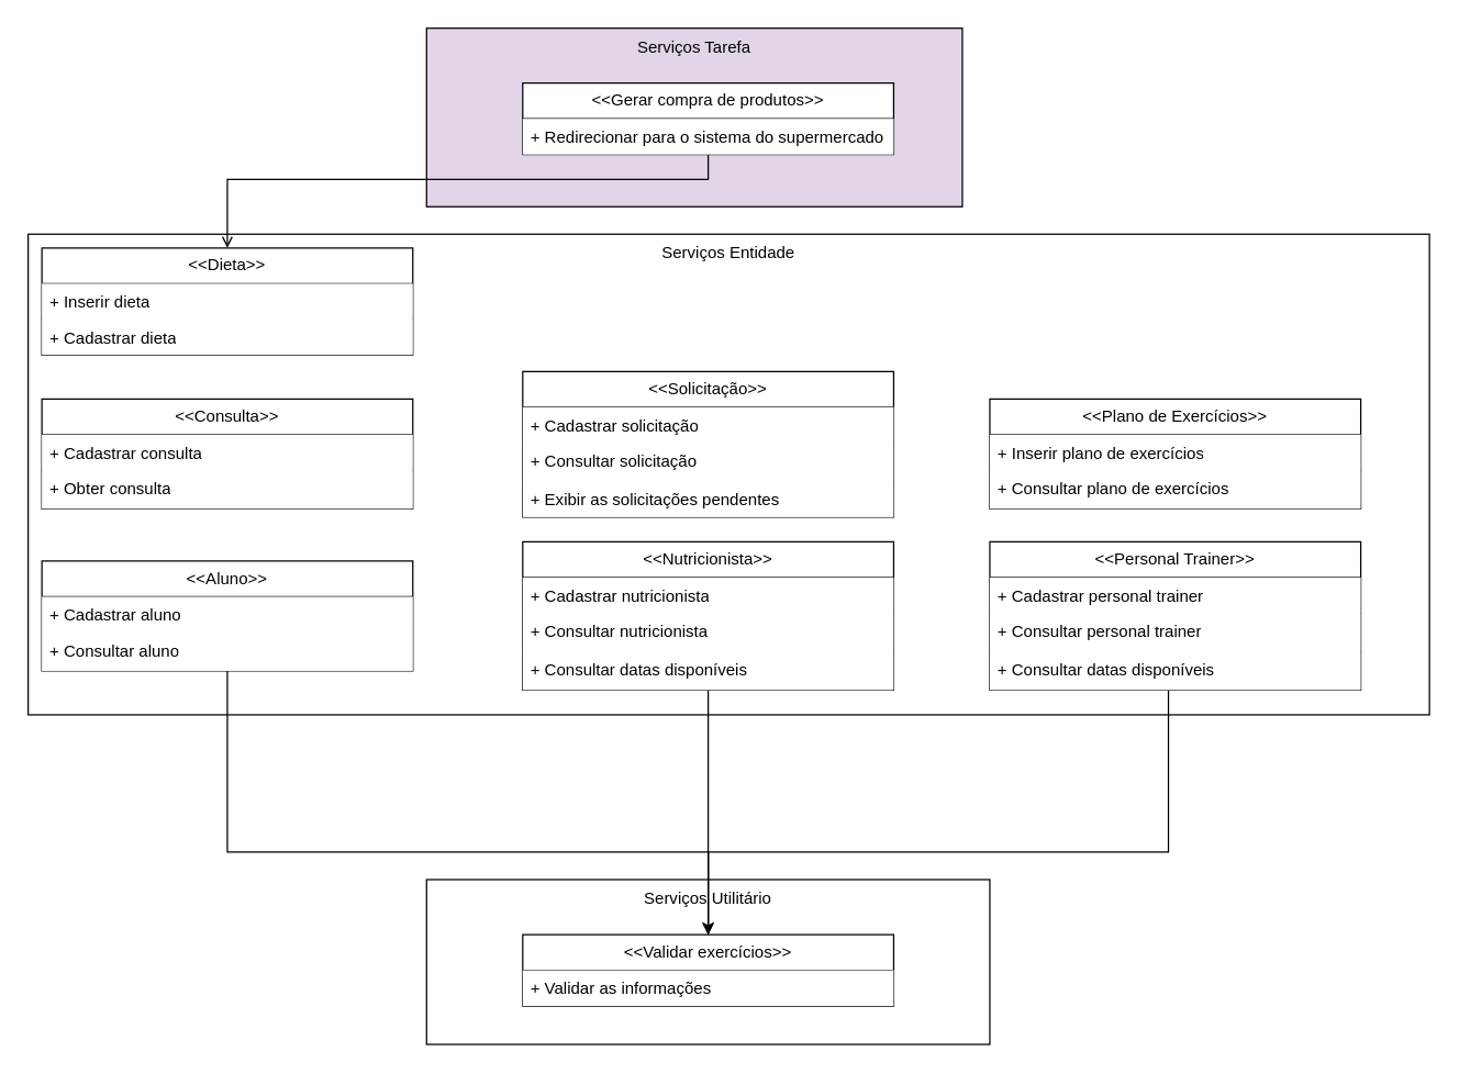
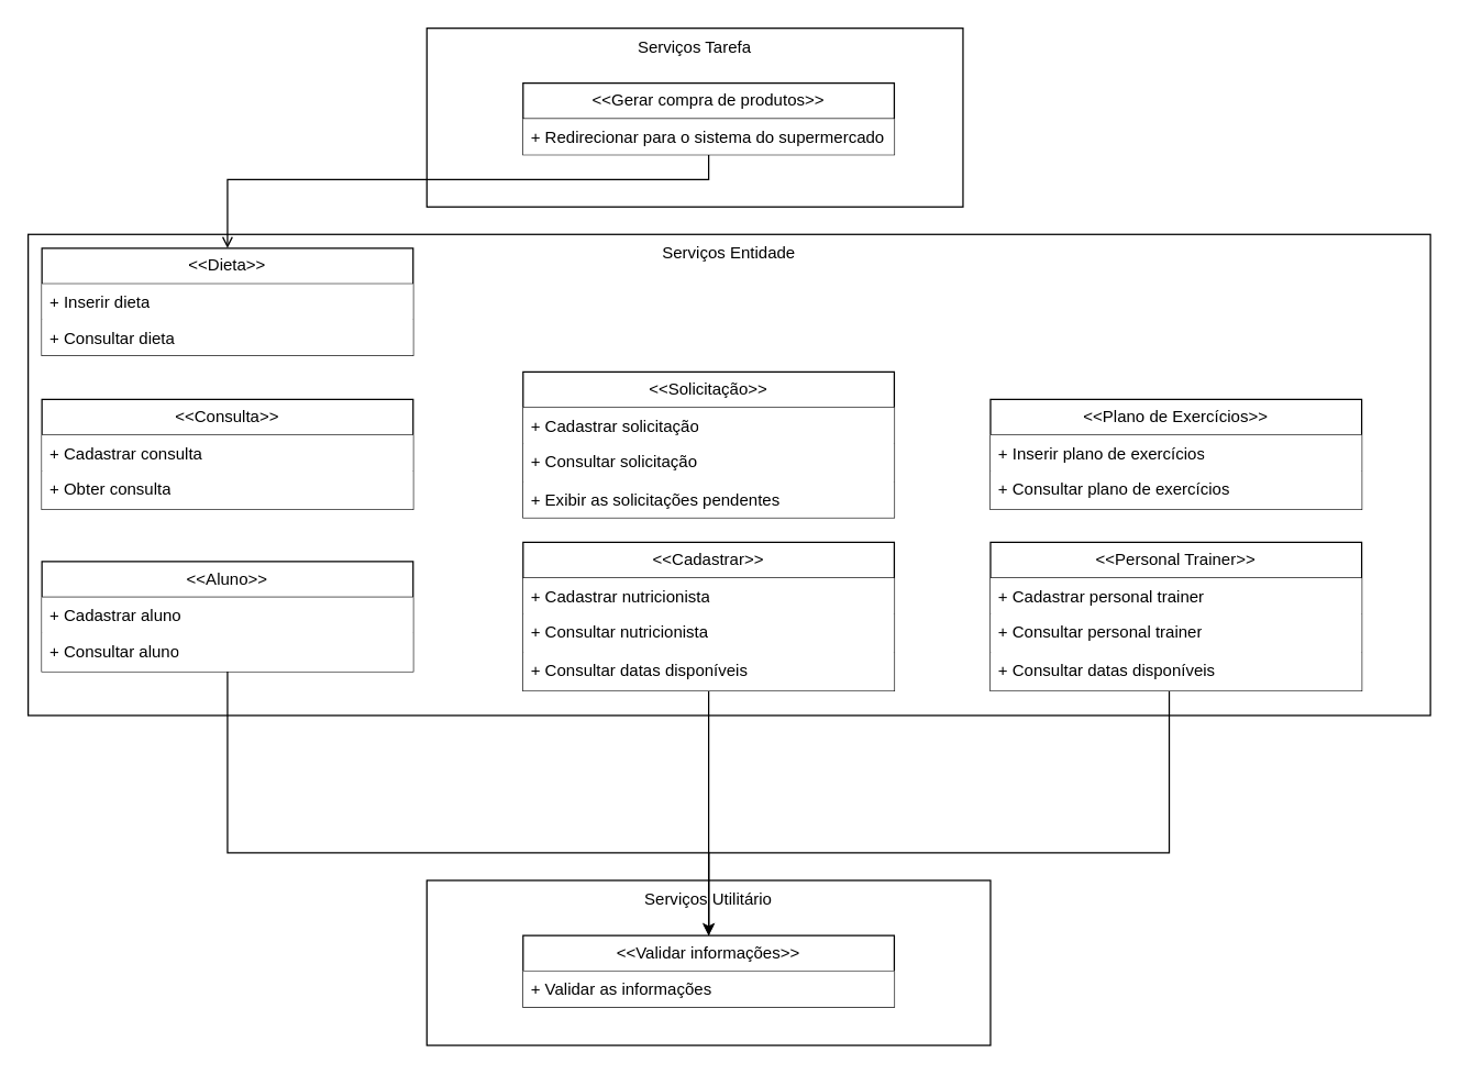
- <mxCell id="4" value="Serviços Tarefa" style="rounded=0;whiteSpace=wrap;html=1;verticalAlign=top;fillColor=#e1d5e7;" vertex="1" parent="1"><mxGeometry x="310" y="20" width="390" height="130" as="geometry" /></mxCell>
+ <mxCell id="4" value="Serviços Tarefa" style="rounded=0;whiteSpace=wrap;html=1;verticalAlign=top;" vertex="1" parent="1"><mxGeometry x="310" y="20" width="390" height="130" as="geometry" /></mxCell>
- <mxCell id="11" value="+&amp;nbsp;Cadastrar dieta" style="text;strokeColor=none;fillColor=default;align=left;verticalAlign=top;spacingLeft=4;spacingRight=4;overflow=hidden;rotatable=0;points=[[0,0.5],[1,0.5]];portConstraint=eastwest;whiteSpace=wrap;html=1;" vertex="1" parent="9"><mxGeometry y="52" width="270" height="26" as="geometry" /></mxCell>
+ <mxCell id="11" value="+&amp;nbsp;Consultar dieta" style="text;strokeColor=none;fillColor=default;align=left;verticalAlign=top;spacingLeft=4;spacingRight=4;overflow=hidden;rotatable=0;points=[[0,0.5],[1,0.5]];portConstraint=eastwest;whiteSpace=wrap;html=1;" vertex="1" parent="9"><mxGeometry y="52" width="270" height="26" as="geometry" /></mxCell>
- <mxCell id="23" value="&amp;lt;&amp;lt;Nutricionista&amp;gt;&amp;gt;" style="swimlane;fontStyle=0;childLayout=stackLayout;horizontal=1;startSize=26;fillColor=default;horizontalStack=0;resizeParent=1;resizeParentMax=0;resizeLast=0;collapsible=1;marginBottom=0;whiteSpace=wrap;html=1;" vertex="1" parent="1"><mxGeometry x="380" y="394" width="270" height="108" as="geometry" /></mxCell>
+ <mxCell id="23" value="&amp;lt;&amp;lt;Cadastrar&amp;gt;&amp;gt;" style="swimlane;fontStyle=0;childLayout=stackLayout;horizontal=1;startSize=26;fillColor=default;horizontalStack=0;resizeParent=1;resizeParentMax=0;resizeLast=0;collapsible=1;marginBottom=0;whiteSpace=wrap;html=1;" vertex="1" parent="1"><mxGeometry x="380" y="394" width="270" height="108" as="geometry" /></mxCell>
- <mxCell id="35" value="&amp;lt;&amp;lt;Validar exercícios&amp;gt;&amp;gt;" style="swimlane;fontStyle=0;childLayout=stackLayout;horizontal=1;startSize=26;fillColor=default;horizontalStack=0;resizeParent=1;resizeParentMax=0;resizeLast=0;collapsible=1;marginBottom=0;whiteSpace=wrap;html=1;" vertex="1" parent="1"><mxGeometry x="380" y="680" width="270" height="52" as="geometry" /></mxCell>
+ <mxCell id="35" value="&amp;lt;&amp;lt;Validar informações&amp;gt;&amp;gt;" style="swimlane;fontStyle=0;childLayout=stackLayout;horizontal=1;startSize=26;fillColor=default;horizontalStack=0;resizeParent=1;resizeParentMax=0;resizeLast=0;collapsible=1;marginBottom=0;whiteSpace=wrap;html=1;" vertex="1" parent="1"><mxGeometry x="380" y="680" width="270" height="52" as="geometry" /></mxCell>
